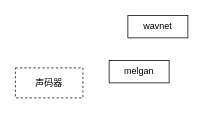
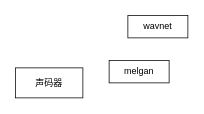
- <mxCell id="2" value="声码器" style="rounded=0;whiteSpace=wrap;html=1;dashed=1;" vertex="1" parent="1"><mxGeometry x="20" y="90" width="90" height="40" as="geometry" /></mxCell>
+ <mxCell id="2" value="声码器" style="rounded=0;whiteSpace=wrap;html=1;" vertex="1" parent="1"><mxGeometry x="20" y="90" width="90" height="40" as="geometry" /></mxCell>
